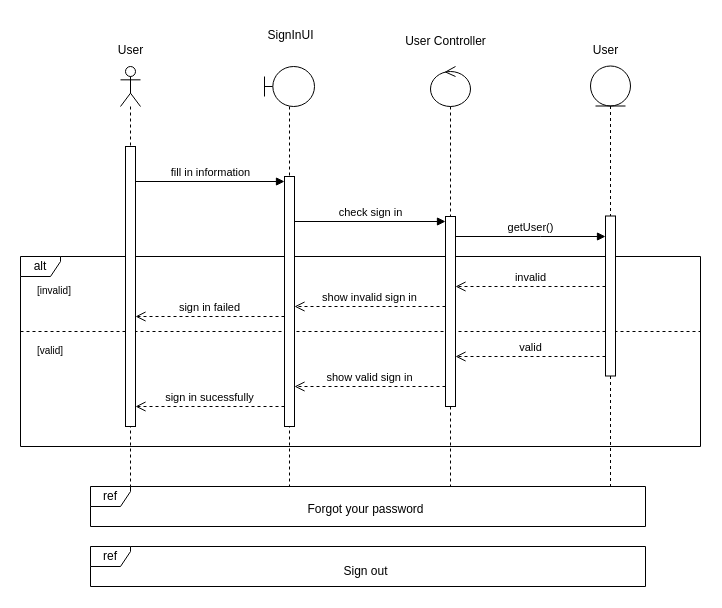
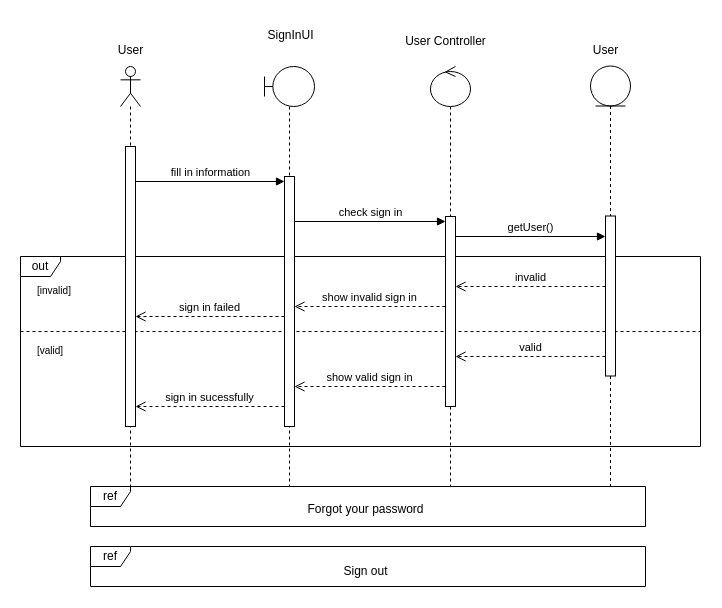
- <mxCell id="2" value="alt" style="shape=umlFrame;whiteSpace=wrap;html=1;pointerEvents=0;recursiveResize=0;container=1;collapsible=0;width=40;height=20;" parent="1" vertex="1"><mxGeometry x="20" y="256" width="680" height="190" as="geometry" /></mxCell>
+ <mxCell id="2" value="out" style="shape=umlFrame;whiteSpace=wrap;html=1;pointerEvents=0;recursiveResize=0;container=1;collapsible=0;width=40;height=20;" parent="1" vertex="1"><mxGeometry x="20" y="256" width="680" height="190" as="geometry" /></mxCell>
